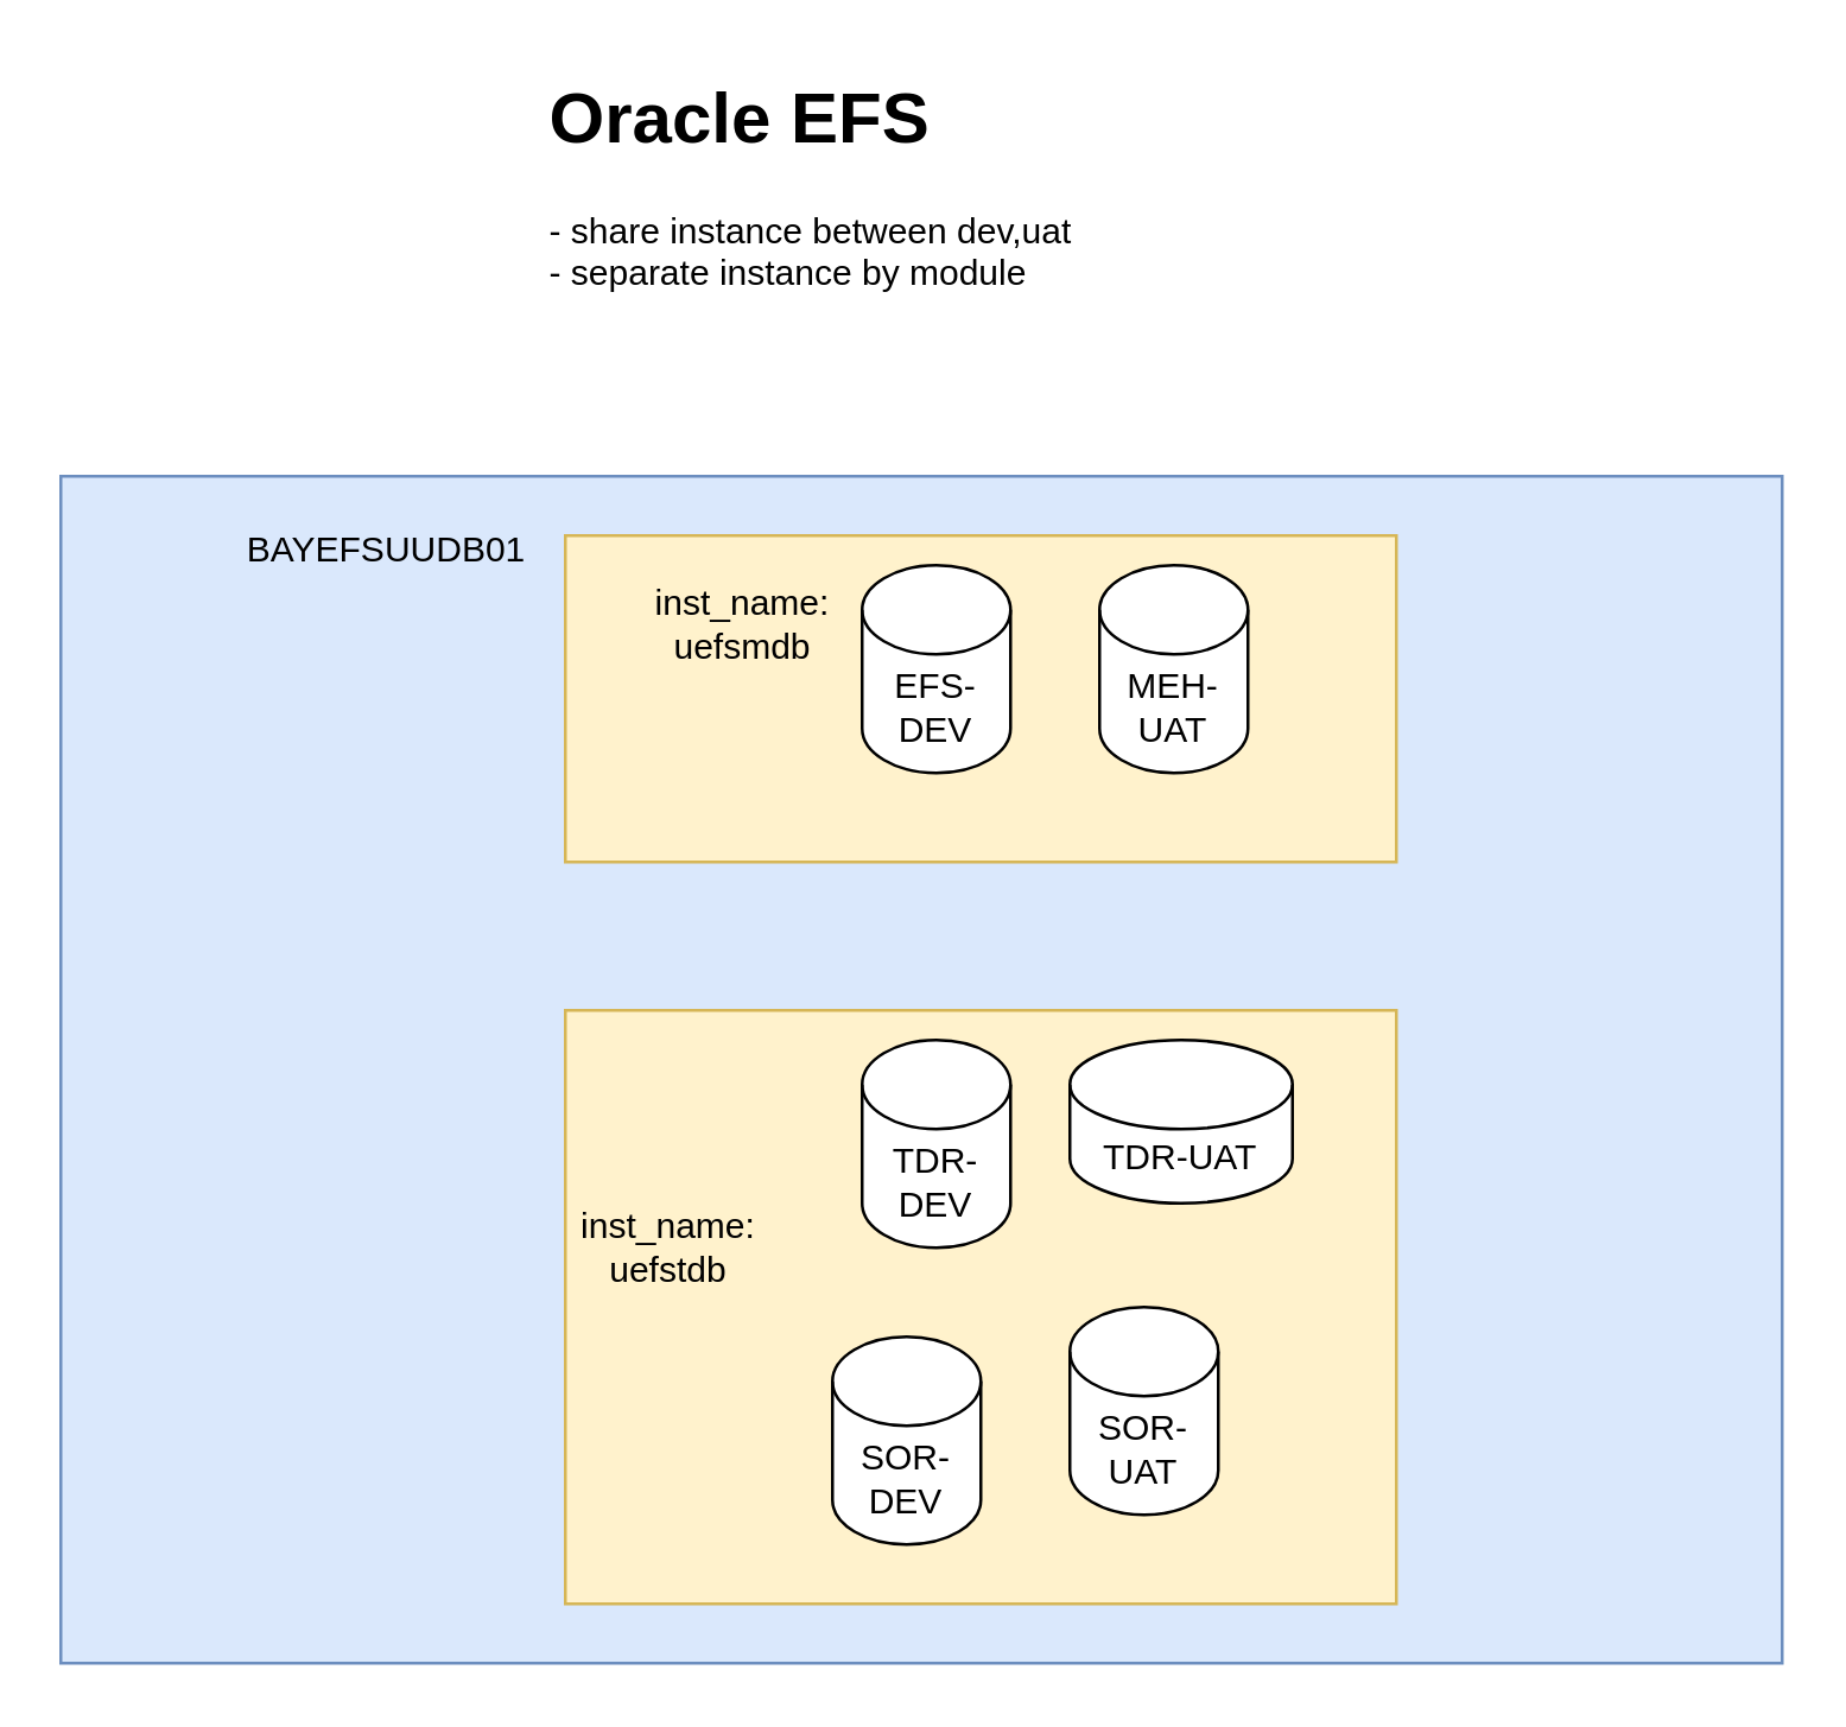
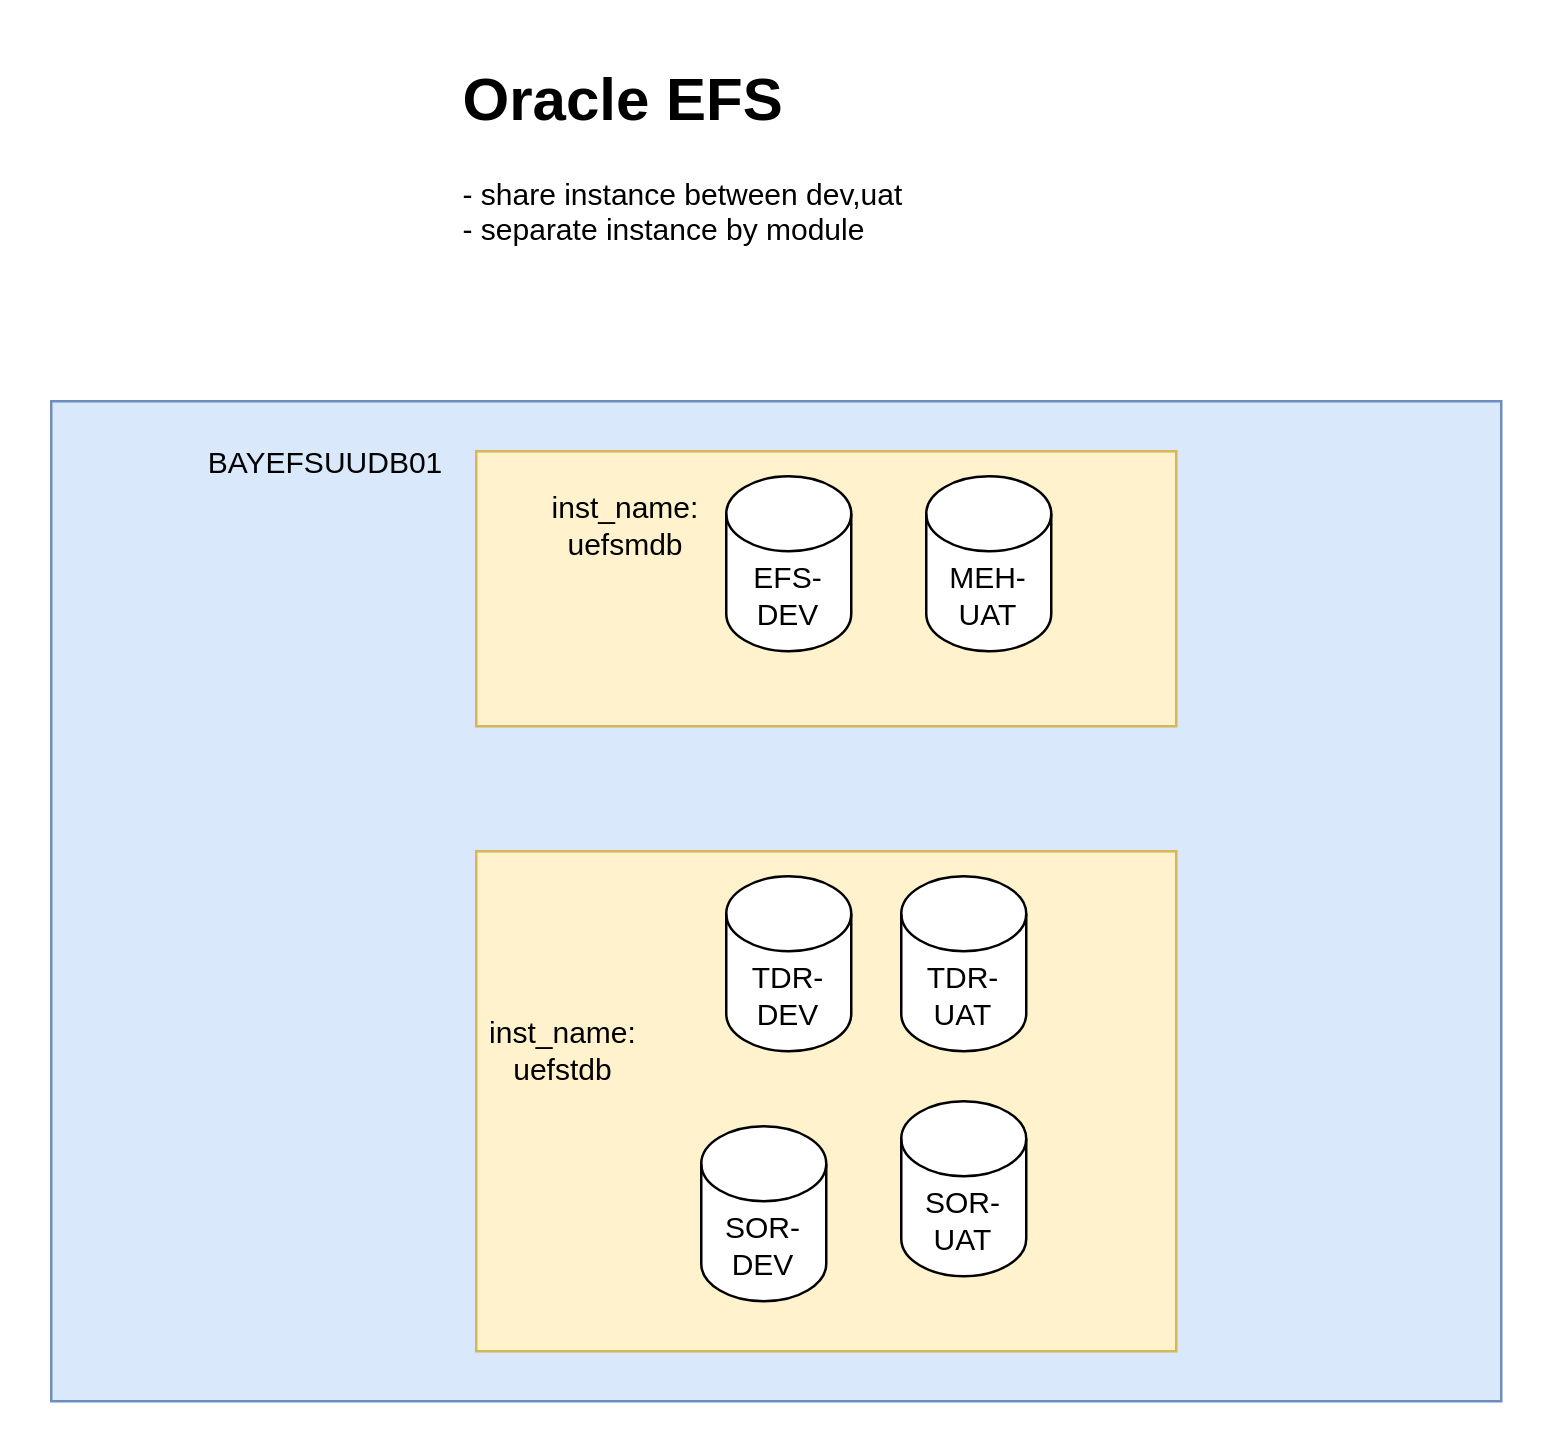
- <mxCell id="11" value="TDR-UAT" style="shape=cylinder3;whiteSpace=wrap;html=1;boundedLbl=1;backgroundOutline=1;size=15;" parent="1" vertex="1"><mxGeometry x="360" y="350" width="75" height="55" as="geometry" /></mxCell>
+ <mxCell id="11" value="TDR-UAT" style="shape=cylinder3;whiteSpace=wrap;html=1;boundedLbl=1;backgroundOutline=1;size=15;" parent="1" vertex="1"><mxGeometry x="360" y="350" width="50" height="70" as="geometry" /></mxCell>
